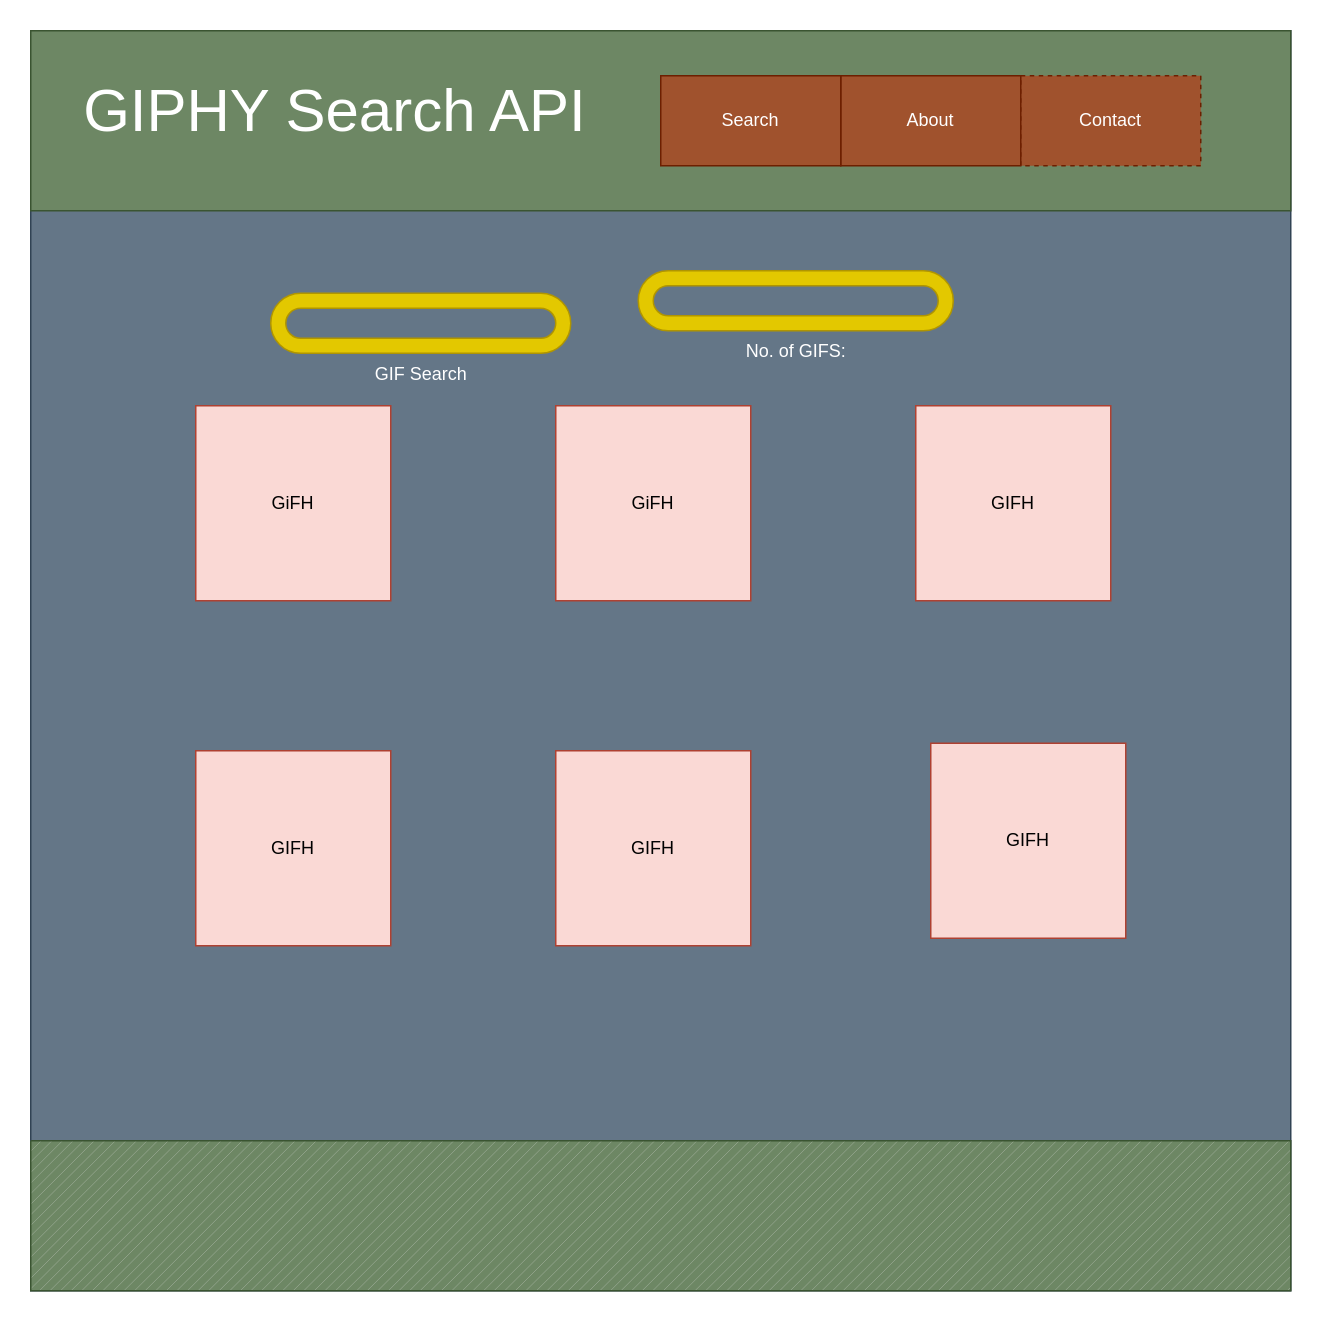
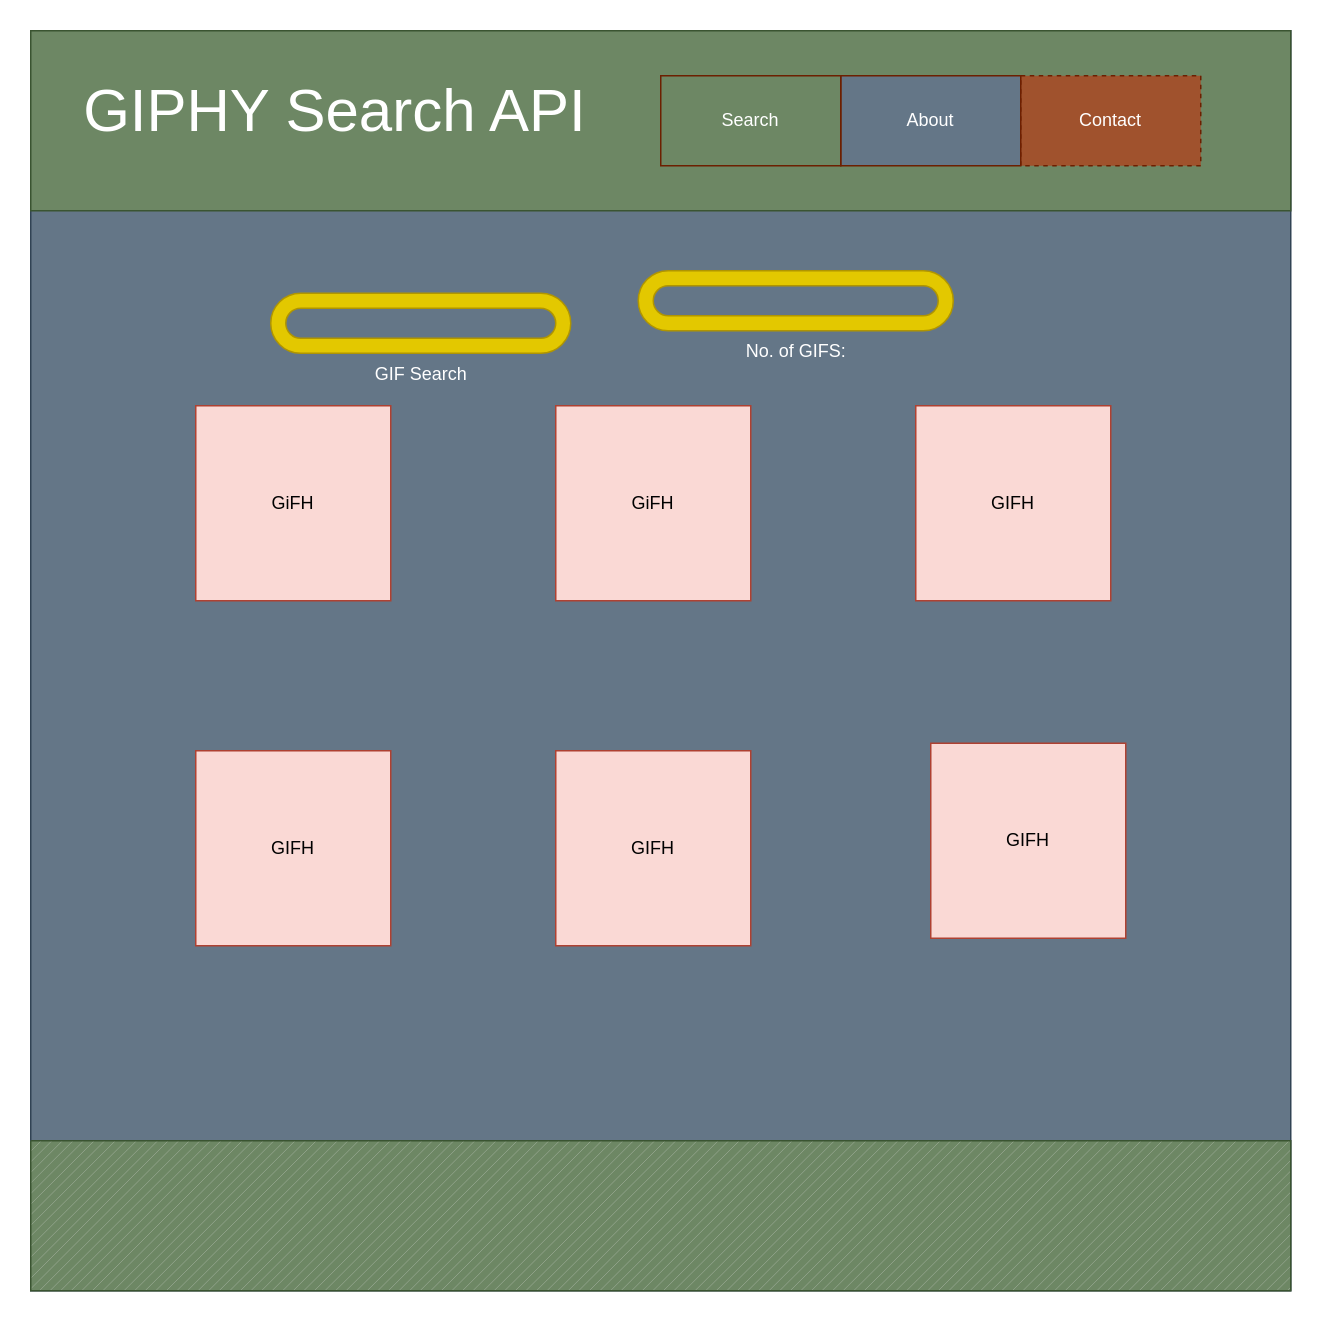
- <mxCell id="12" value="Search" style="rounded=0;whiteSpace=wrap;html=1;fillColor=#a0522d;strokeColor=#6D1F00;fontColor=#ffffff;" vertex="1" parent="1"><mxGeometry x="440" y="50" width="120" height="60" as="geometry" /></mxCell>
+ <mxCell id="12" value="Search" style="rounded=0;whiteSpace=wrap;html=1;fillColor=#6d8764;strokeColor=#6D1F00;fontColor=#ffffff;" vertex="1" parent="1"><mxGeometry x="440" y="50" width="120" height="60" as="geometry" /></mxCell>
- <mxCell id="11" value="About" style="rounded=0;whiteSpace=wrap;html=1;fillColor=#a0522d;strokeColor=#6D1F00;fontColor=#ffffff;" vertex="1" parent="1"><mxGeometry x="560" y="50" width="120" height="60" as="geometry" /></mxCell>
+ <mxCell id="11" value="About" style="rounded=0;whiteSpace=wrap;html=1;fillColor=#647687;strokeColor=#6D1F00;fontColor=#ffffff;" vertex="1" parent="1"><mxGeometry x="560" y="50" width="120" height="60" as="geometry" /></mxCell>
